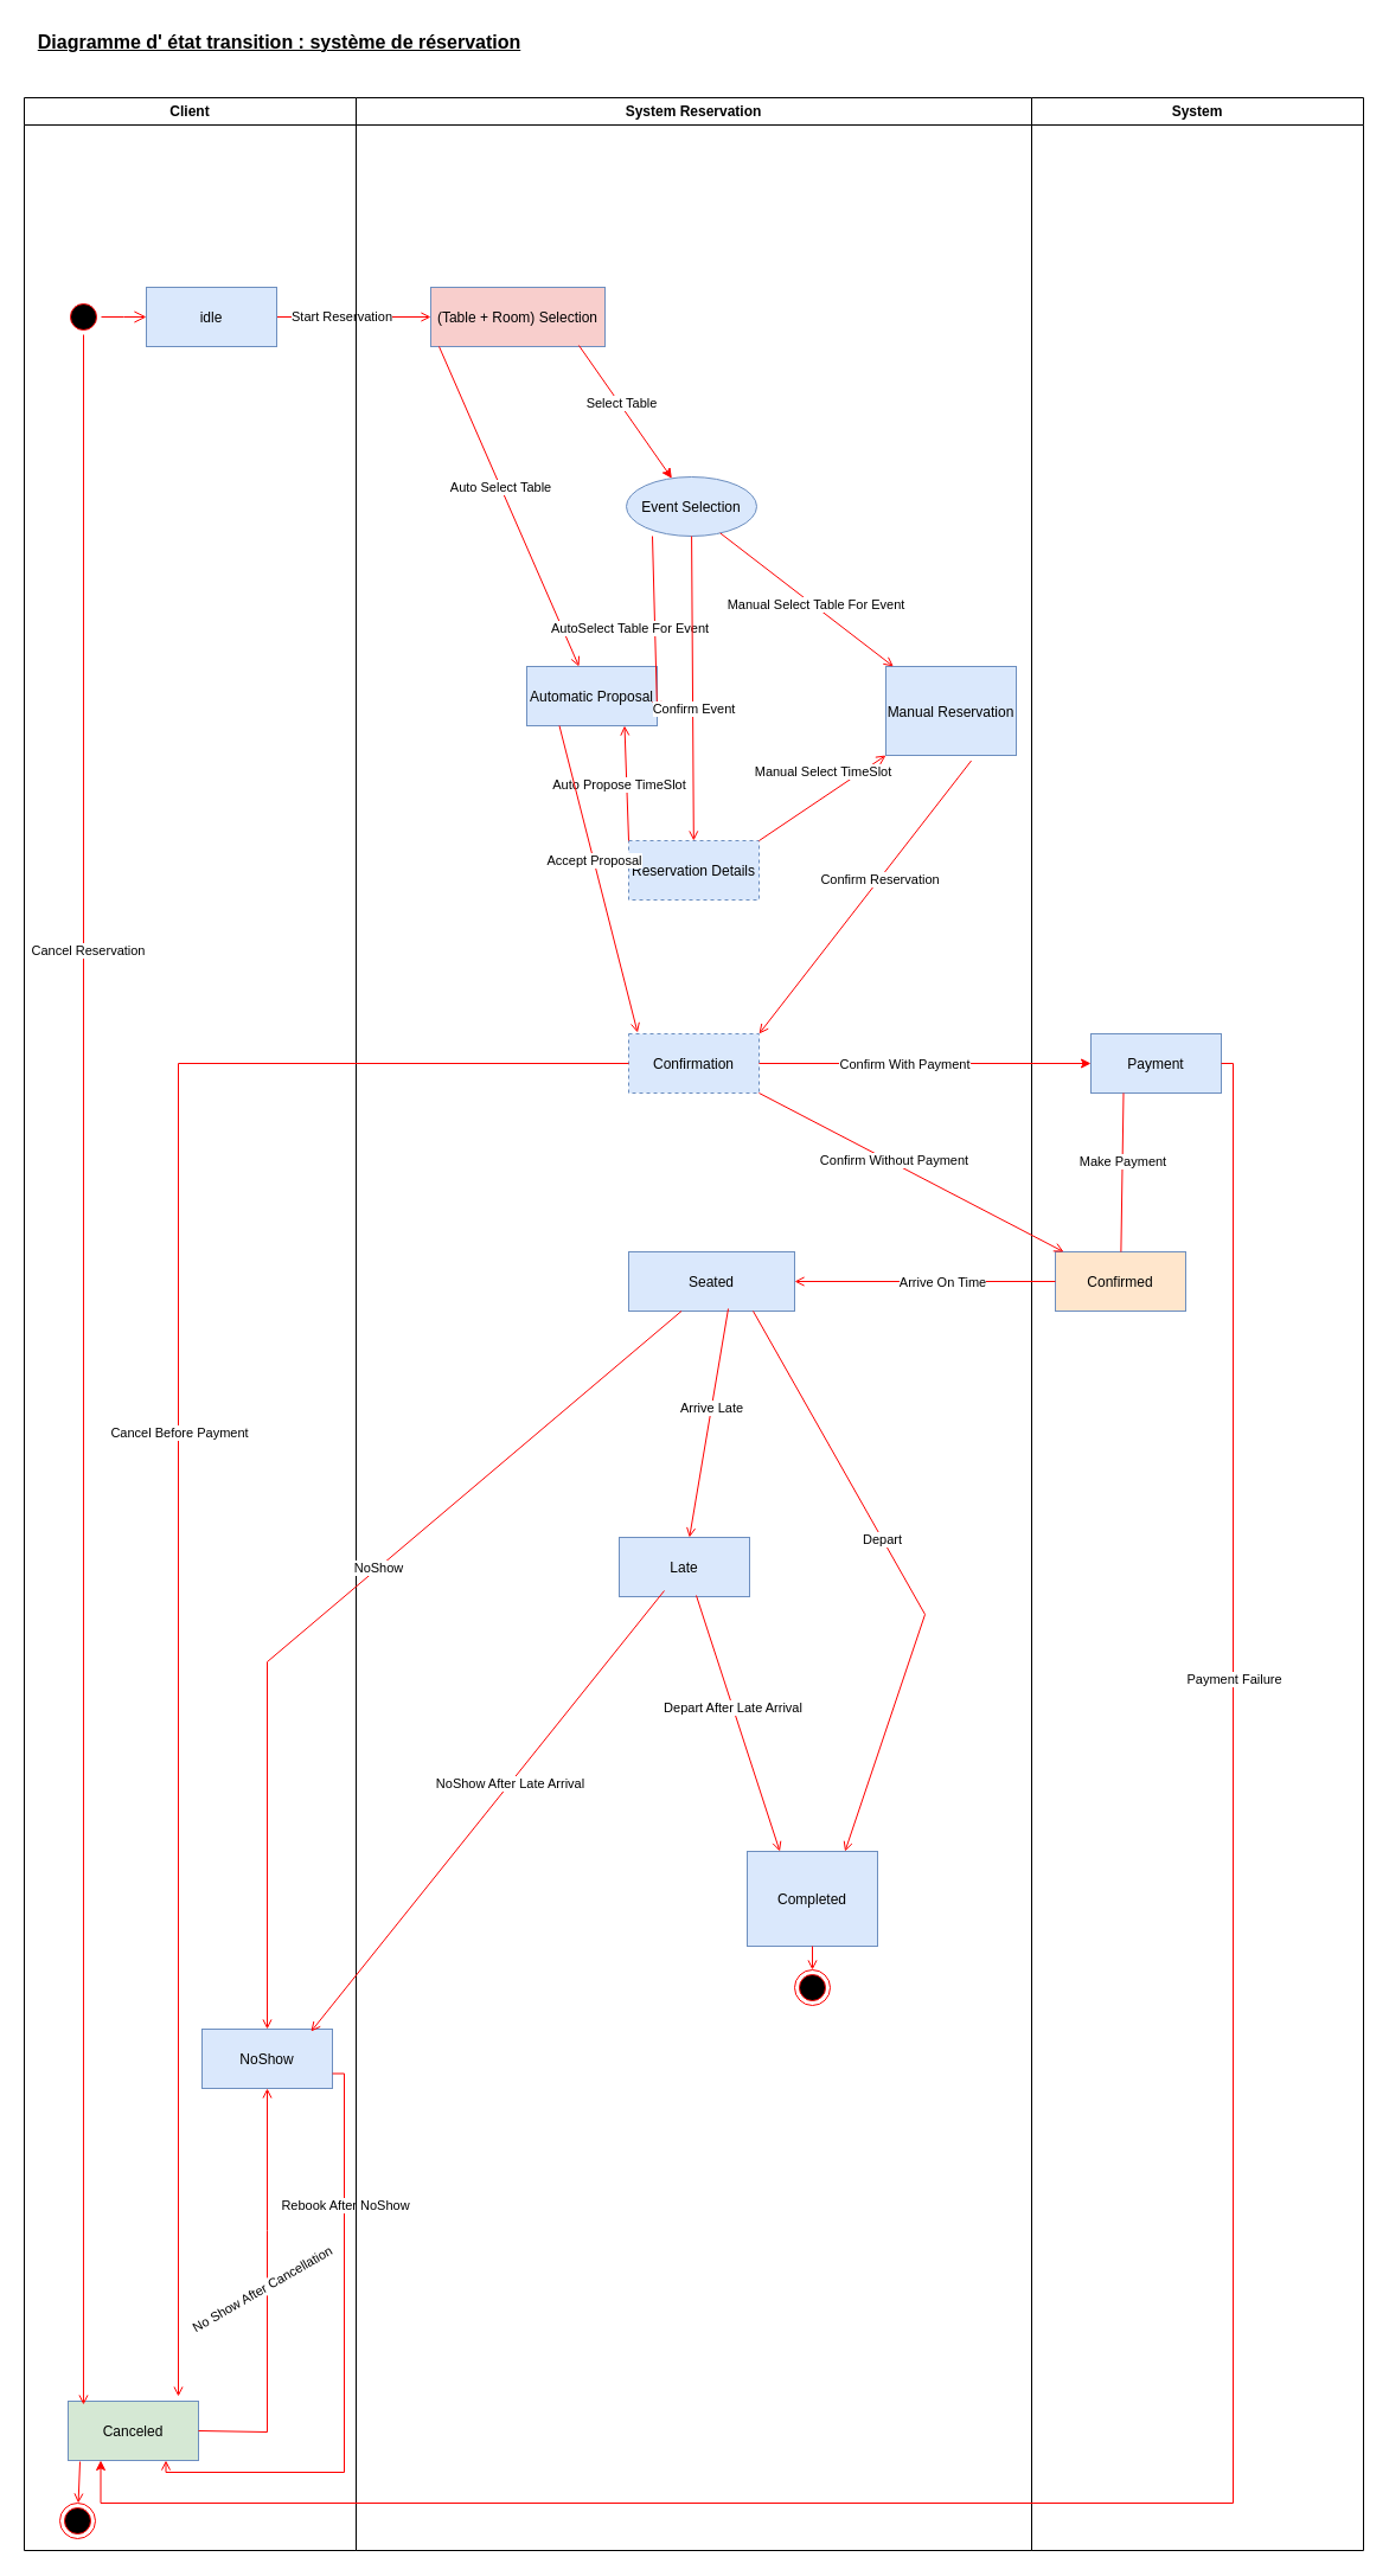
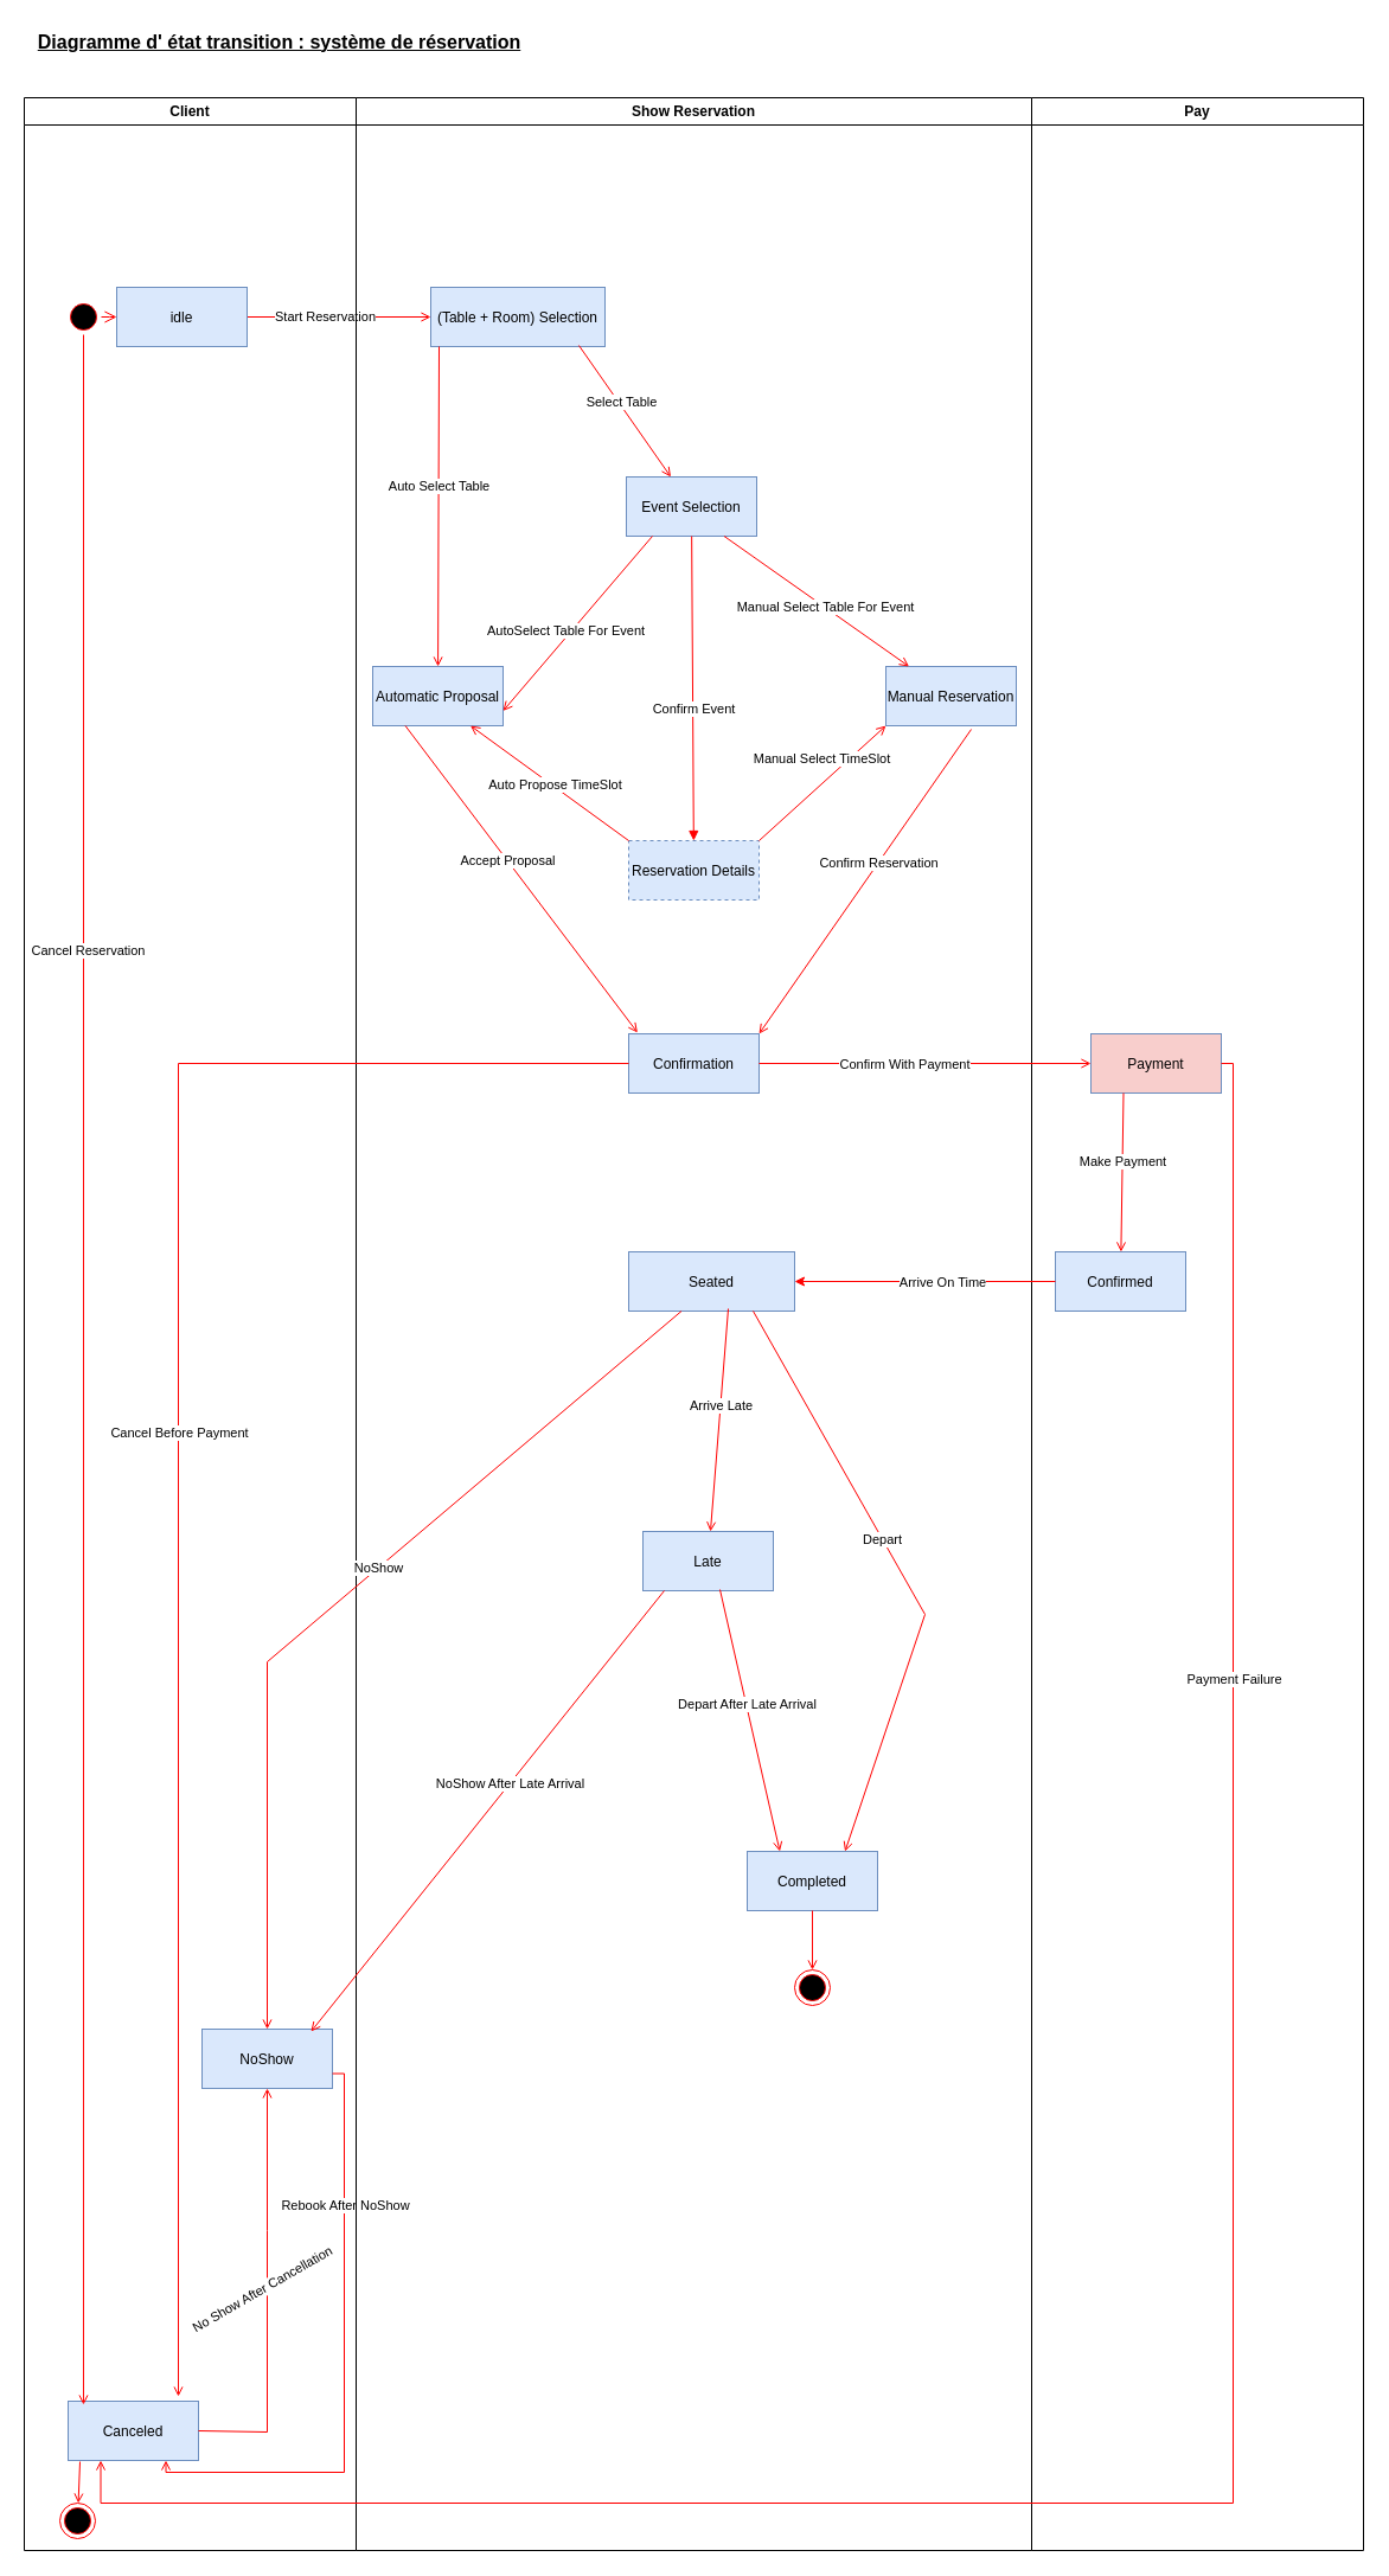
- <mxCell id="30" value="System Reservation" style="swimlane;whiteSpace=wrap" vertex="1" parent="15"><mxGeometry x="280" width="570" height="2070" as="geometry" /></mxCell>
+ <mxCell id="30" value="Show Reservation" style="swimlane;whiteSpace=wrap" vertex="1" parent="15"><mxGeometry x="280" width="570" height="2070" as="geometry" /></mxCell>
- <mxCell id="10" value="System" style="swimlane;whiteSpace=wrap" vertex="1" parent="9"><mxGeometry x="850" width="280" height="2070" as="geometry" /></mxCell>
+ <mxCell id="10" value="Pay" style="swimlane;whiteSpace=wrap" vertex="1" parent="9"><mxGeometry x="850" width="280" height="2070" as="geometry" /></mxCell>
- <mxCell id="21" value="idle" style="fillColor=#dae8fc;strokeColor=#6c8ebf;" vertex="1" parent="16"><mxGeometry x="103" y="160" width="110" height="50" as="geometry" /></mxCell>
+ <mxCell id="21" value="idle" style="fillColor=#dae8fc;strokeColor=#6c8ebf;" vertex="1" parent="16"><mxGeometry x="78" y="160" width="110" height="50" as="geometry" /></mxCell>
- <mxCell id="2" value="(Table + Room) Selection" style="fillColor=#f8cecc;strokeColor=#6c8ebf;" vertex="1" parent="1"><mxGeometry x="363" y="242" width="147" height="50" as="geometry" /></mxCell>
+ <mxCell id="2" value="(Table + Room) Selection" style="fillColor=#dae8fc;strokeColor=#6c8ebf;" vertex="1" parent="1"><mxGeometry x="363" y="242" width="147" height="50" as="geometry" /></mxCell>
- <mxCell id="5" value="" style="endArrow=classic;strokeColor=#FF0000;endFill=1;rounded=0;exitX=0.85;exitY=0.98;exitDx=0;exitDy=0;exitPerimeter=0;" edge="1" parent="1" source="2" target="31"><mxGeometry relative="1" as="geometry"><mxPoint x="718" y="432" as="sourcePoint" /></mxGeometry></mxCell>
+ <mxCell id="5" value="" style="endArrow=open;strokeColor=#FF0000;endFill=1;rounded=0;exitX=0.85;exitY=0.98;exitDx=0;exitDy=0;exitPerimeter=0;" edge="1" parent="1" source="2" target="31"><mxGeometry relative="1" as="geometry"><mxPoint x="718" y="432" as="sourcePoint" /></mxGeometry></mxCell>
- <mxCell id="31" value="Event Selection" style="ellipse;fillColor=#dae8fc;strokeColor=#6c8ebf;" vertex="1" parent="30"><mxGeometry x="228" y="320" width="110" height="50" as="geometry" /></mxCell>
+ <mxCell id="31" value="Event Selection" style="fillColor=#dae8fc;strokeColor=#6c8ebf;" vertex="1" parent="30"><mxGeometry x="228" y="320" width="110" height="50" as="geometry" /></mxCell>
- <mxCell id="32" value="Automatic Proposal" style="fillColor=#dae8fc;strokeColor=#6c8ebf;" vertex="1" parent="30"><mxGeometry x="144" y="480" width="110" height="50" as="geometry" /></mxCell>
+ <mxCell id="32" value="Automatic Proposal" style="fillColor=#dae8fc;strokeColor=#6c8ebf;" vertex="1" parent="30"><mxGeometry x="14" y="480" width="110" height="50" as="geometry" /></mxCell>
- <mxCell id="35" value="Manual Reservation" style="fillColor=#dae8fc;strokeColor=#6c8ebf;" vertex="1" parent="30"><mxGeometry x="447" y="480" width="110" height="75" as="geometry" /></mxCell>
+ <mxCell id="35" value="Manual Reservation" style="fillColor=#dae8fc;strokeColor=#6c8ebf;" vertex="1" parent="30"><mxGeometry x="447" y="480" width="110" height="50" as="geometry" /></mxCell>
- <mxCell id="39" value="" style="endArrow=open;strokeColor=#FF0000;endFill=1;rounded=0;" edge="1" parent="30" source="31" target="38"><mxGeometry relative="1" as="geometry"><mxPoint x="354" y="411" as="sourcePoint" /></mxGeometry></mxCell>
+ <mxCell id="39" value="" style="endArrow=block;strokeColor=#FF0000;endFill=1;rounded=0;" edge="1" parent="30" source="31" target="38"><mxGeometry relative="1" as="geometry"><mxPoint x="354" y="411" as="sourcePoint" /></mxGeometry></mxCell>
- <mxCell id="45" value="Confirmation" style="fillColor=#dae8fc;strokeColor=#6c8ebf;dashed=1;" vertex="1" parent="30"><mxGeometry x="230" y="790" width="110" height="50" as="geometry" /></mxCell>
+ <mxCell id="45" value="Confirmation" style="fillColor=#dae8fc;strokeColor=#6c8ebf;" vertex="1" parent="30"><mxGeometry x="230" y="790" width="110" height="50" as="geometry" /></mxCell>
- <mxCell id="67" value="" style="endArrow=classic;strokeColor=#FF0000;endFill=1;rounded=0;exitX=1;exitY=0.5;exitDx=0;exitDy=0;" edge="1" parent="9" source="45" target="11"><mxGeometry relative="1" as="geometry"><mxPoint x="466" y="901" as="sourcePoint" /></mxGeometry></mxCell>
+ <mxCell id="67" value="" style="endArrow=open;strokeColor=#FF0000;endFill=1;rounded=0;exitX=1;exitY=0.5;exitDx=0;exitDy=0;" edge="1" parent="9" source="45" target="11"><mxGeometry relative="1" as="geometry"><mxPoint x="466" y="901" as="sourcePoint" /></mxGeometry></mxCell>
- <mxCell id="11" value="Payment" style="fillColor=#dae8fc;strokeColor=#6c8ebf;" vertex="1" parent="10"><mxGeometry x="50" y="790" width="110" height="50" as="geometry" /></mxCell>
+ <mxCell id="11" value="Payment" style="fillColor=#f8cecc;strokeColor=#6c8ebf;" vertex="1" parent="10"><mxGeometry x="50" y="790" width="110" height="50" as="geometry" /></mxCell>
- <mxCell id="73" value="" style="endArrow=open;strokeColor=#FF0000;endFill=1;rounded=0;exitX=1;exitY=1;exitDx=0;exitDy=0;" edge="1" parent="9" source="45" target="12"><mxGeometry relative="1" as="geometry"><mxPoint x="576" y="901" as="sourcePoint" /><mxPoint x="591.339" y="890" as="targetPoint" /></mxGeometry></mxCell>
- <mxCell id="74" value="Confirm Without Payment" style="edgeLabel;html=1;align=center;verticalAlign=middle;resizable=0;points=[];" connectable="0" vertex="1" parent="73"><mxGeometry x="-0.127" y="2" relative="1" as="geometry"><mxPoint as="offset" /></mxGeometry></mxCell>
- <mxCell id="13" value="" style="endArrow=none;strokeColor=#FF0000;endFill=1;rounded=0;exitX=0.25;exitY=1;exitDx=0;exitDy=0;" edge="1" parent="10" source="11" target="12"><mxGeometry relative="1" as="geometry"><mxPoint x="103" y="1005.48" as="sourcePoint" /></mxGeometry></mxCell>
+ <mxCell id="13" value="" style="endArrow=open;strokeColor=#FF0000;endFill=1;rounded=0;exitX=0.25;exitY=1;exitDx=0;exitDy=0;" edge="1" parent="10" source="11" target="12"><mxGeometry relative="1" as="geometry"><mxPoint x="103" y="1005.48" as="sourcePoint" /></mxGeometry></mxCell>
- <mxCell id="71" value="" style="endArrow=open;strokeColor=#FF0000;endFill=1;rounded=0;exitX=0;exitY=0.5;exitDx=0;exitDy=0;" edge="1" parent="9" source="12" target="51"><mxGeometry relative="1" as="geometry"><mxPoint x="334" y="1055" as="sourcePoint" /></mxGeometry></mxCell>
+ <mxCell id="71" value="" style="endArrow=classic;strokeColor=#FF0000;endFill=1;rounded=0;exitX=0;exitY=0.5;exitDx=0;exitDy=0;" edge="1" parent="9" source="12" target="51"><mxGeometry relative="1" as="geometry"><mxPoint x="334" y="1055" as="sourcePoint" /></mxGeometry></mxCell>
- <mxCell id="12" value="Confirmed" style="fillColor=#ffe6cc;strokeColor=#6c8ebf;" vertex="1" parent="10"><mxGeometry x="20" y="974" width="110" height="50" as="geometry" /></mxCell>
+ <mxCell id="12" value="Confirmed" style="fillColor=#dae8fc;strokeColor=#6c8ebf;" vertex="1" parent="10"><mxGeometry x="20" y="974" width="110" height="50" as="geometry" /></mxCell>
- <mxCell id="50" value="Late" style="fillColor=#dae8fc;strokeColor=#6c8ebf;" vertex="1" parent="30"><mxGeometry x="222" y="1215" width="110" height="50" as="geometry" /></mxCell>
+ <mxCell id="50" value="Late" style="fillColor=#dae8fc;strokeColor=#6c8ebf;" vertex="1" parent="30"><mxGeometry x="242" y="1210" width="110" height="50" as="geometry" /></mxCell>
- <mxCell id="54" value="Completed" style="fillColor=#dae8fc;strokeColor=#6c8ebf;" vertex="1" parent="30"><mxGeometry x="330" y="1480" width="110" height="80" as="geometry" /></mxCell>
+ <mxCell id="54" value="Completed" style="fillColor=#dae8fc;strokeColor=#6c8ebf;" vertex="1" parent="30"><mxGeometry x="330" y="1480" width="110" height="50" as="geometry" /></mxCell>
- <mxCell id="17" value="Canceled" style="fillColor=#d5e8d4;strokeColor=#6c8ebf;" vertex="1" parent="16"><mxGeometry x="37" y="1944" width="110" height="50" as="geometry" /></mxCell>
+ <mxCell id="17" value="Canceled" style="fillColor=#dae8fc;strokeColor=#6c8ebf;" vertex="1" parent="16"><mxGeometry x="37" y="1944" width="110" height="50" as="geometry" /></mxCell>
- <mxCell id="69" value="" style="edgeStyle=orthogonalEdgeStyle;elbow=horizontal;strokeColor=#FF0000;endArrow=classic;endFill=1;rounded=0;entryX=0.25;entryY=1;entryDx=0;entryDy=0;exitX=1;exitY=0.5;exitDx=0;exitDy=0;" edge="1" parent="9" source="11" target="17"><mxGeometry width="100" height="100" relative="1" as="geometry"><mxPoint x="570.5" y="1005" as="sourcePoint" /><mxPoint x="1112.46" y="320" as="targetPoint" /><Array as="points"><mxPoint x="1020" y="815" /><mxPoint x="1020" y="2030" /><mxPoint x="65" y="2030" /></Array></mxGeometry></mxCell>
+ <mxCell id="69" value="" style="edgeStyle=orthogonalEdgeStyle;elbow=horizontal;strokeColor=#FF0000;endArrow=open;endFill=1;rounded=0;entryX=0.25;entryY=1;entryDx=0;entryDy=0;exitX=1;exitY=0.5;exitDx=0;exitDy=0;" edge="1" parent="9" source="11" target="17"><mxGeometry width="100" height="100" relative="1" as="geometry"><mxPoint x="570.5" y="1005" as="sourcePoint" /><mxPoint x="1112.46" y="320" as="targetPoint" /><Array as="points"><mxPoint x="1020" y="815" /><mxPoint x="1020" y="2030" /><mxPoint x="65" y="2030" /></Array></mxGeometry></mxCell>
